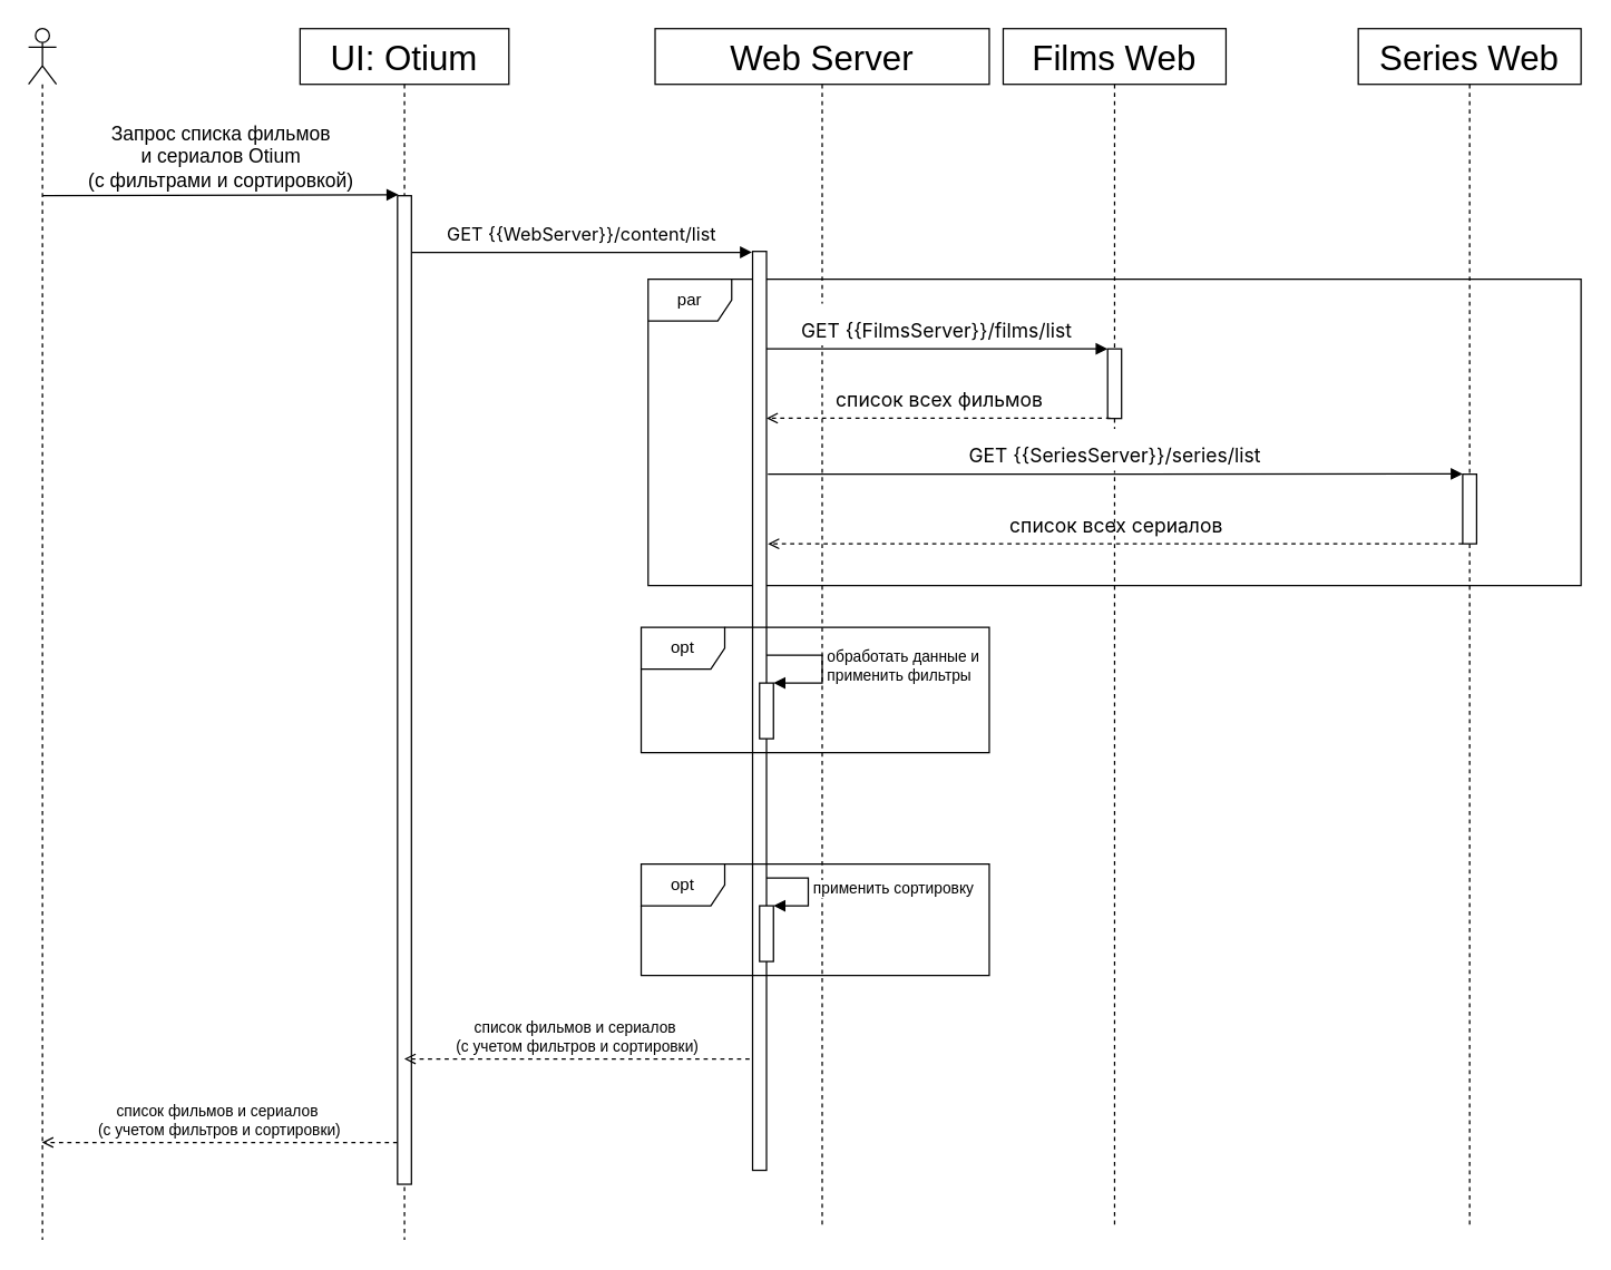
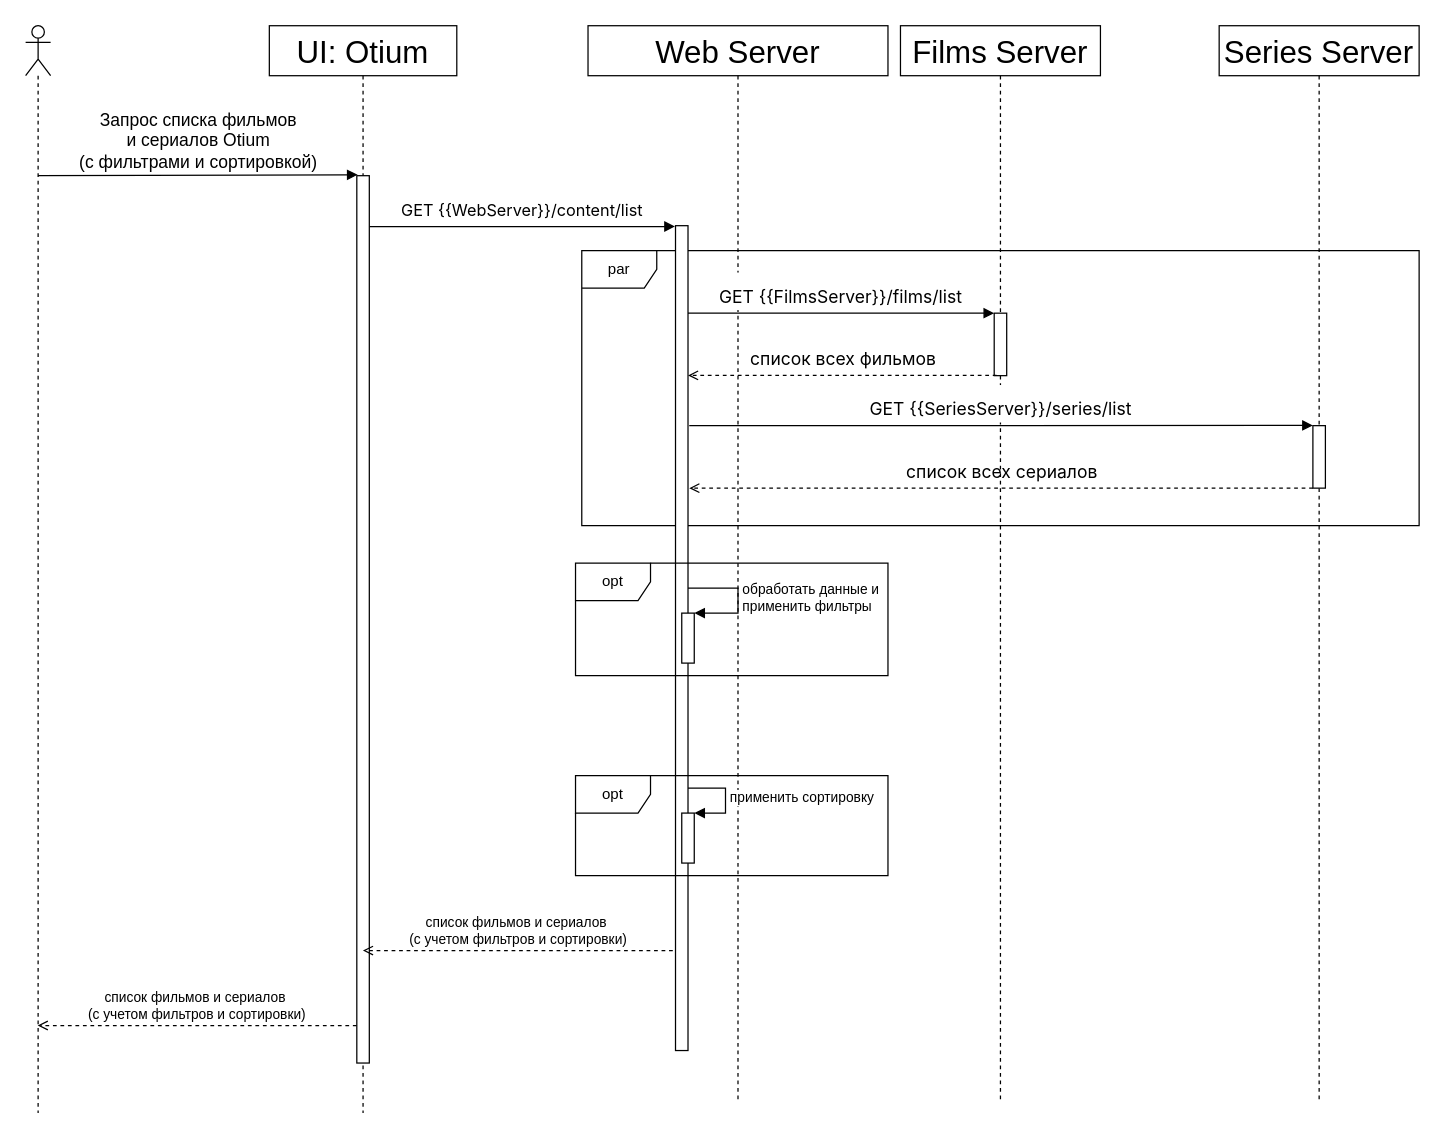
- <mxCell id="19" value="Films Web" style="shape=umlLifeline;perimeter=lifelinePerimeter;whiteSpace=wrap;html=1;container=1;collapsible=0;recursiveResize=0;outlineConnect=0;fontSize=25;" vertex="1" parent="1"><mxGeometry x="720" y="20" width="160" height="860" as="geometry" /></mxCell>
+ <mxCell id="19" value="Films Server" style="shape=umlLifeline;perimeter=lifelinePerimeter;whiteSpace=wrap;html=1;container=1;collapsible=0;recursiveResize=0;outlineConnect=0;fontSize=25;" vertex="1" parent="1"><mxGeometry x="720" y="20" width="160" height="860" as="geometry" /></mxCell>
- <mxCell id="13" value="Series Web" style="shape=umlLifeline;perimeter=lifelinePerimeter;whiteSpace=wrap;html=1;container=1;collapsible=0;recursiveResize=0;outlineConnect=0;fontSize=25;" vertex="1" parent="1"><mxGeometry x="975" y="20" width="160" height="860" as="geometry" /></mxCell>
+ <mxCell id="13" value="Series Server" style="shape=umlLifeline;perimeter=lifelinePerimeter;whiteSpace=wrap;html=1;container=1;collapsible=0;recursiveResize=0;outlineConnect=0;fontSize=25;" vertex="1" parent="1"><mxGeometry x="975" y="20" width="160" height="860" as="geometry" /></mxCell>
